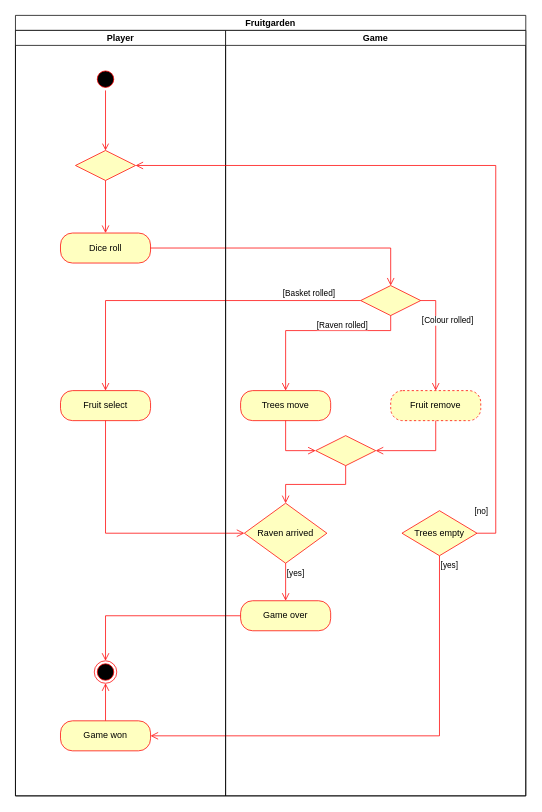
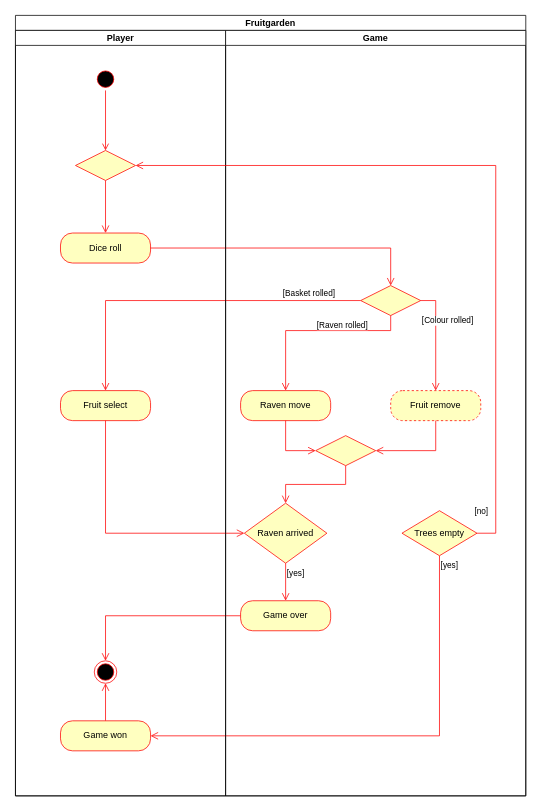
- <mxCell id="21" value="Trees move" style="rounded=1;whiteSpace=wrap;html=1;arcSize=40;fontColor=#000000;fillColor=#ffffc0;strokeColor=#ff0000;" parent="19" vertex="1"><mxGeometry x="20" y="480" width="120" height="40" as="geometry" /></mxCell>
+ <mxCell id="21" value="Raven move" style="rounded=1;whiteSpace=wrap;html=1;arcSize=40;fontColor=#000000;fillColor=#ffffc0;strokeColor=#ff0000;" parent="19" vertex="1"><mxGeometry x="20" y="480" width="120" height="40" as="geometry" /></mxCell>
